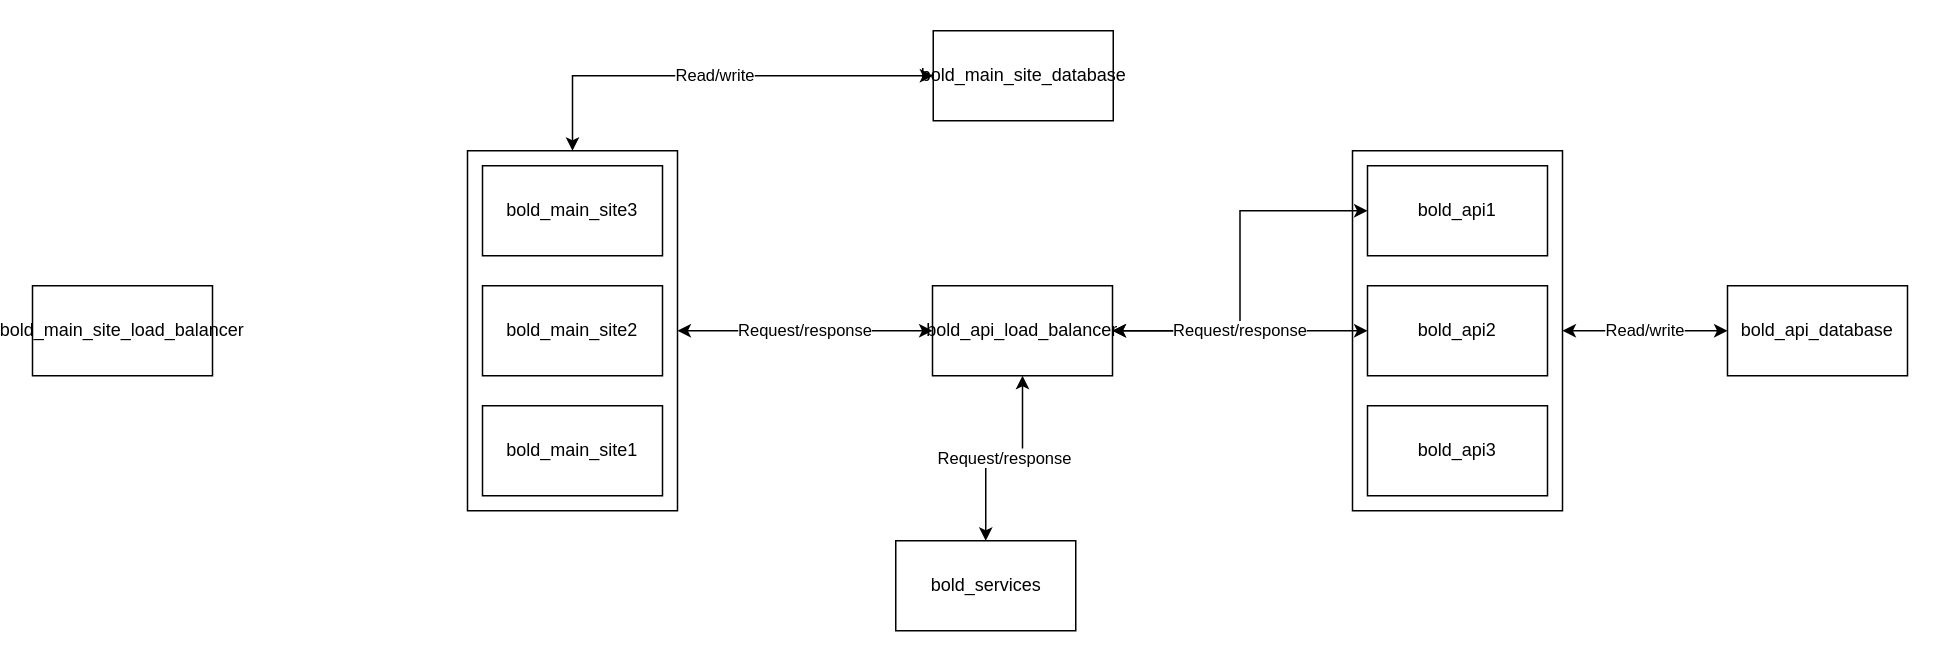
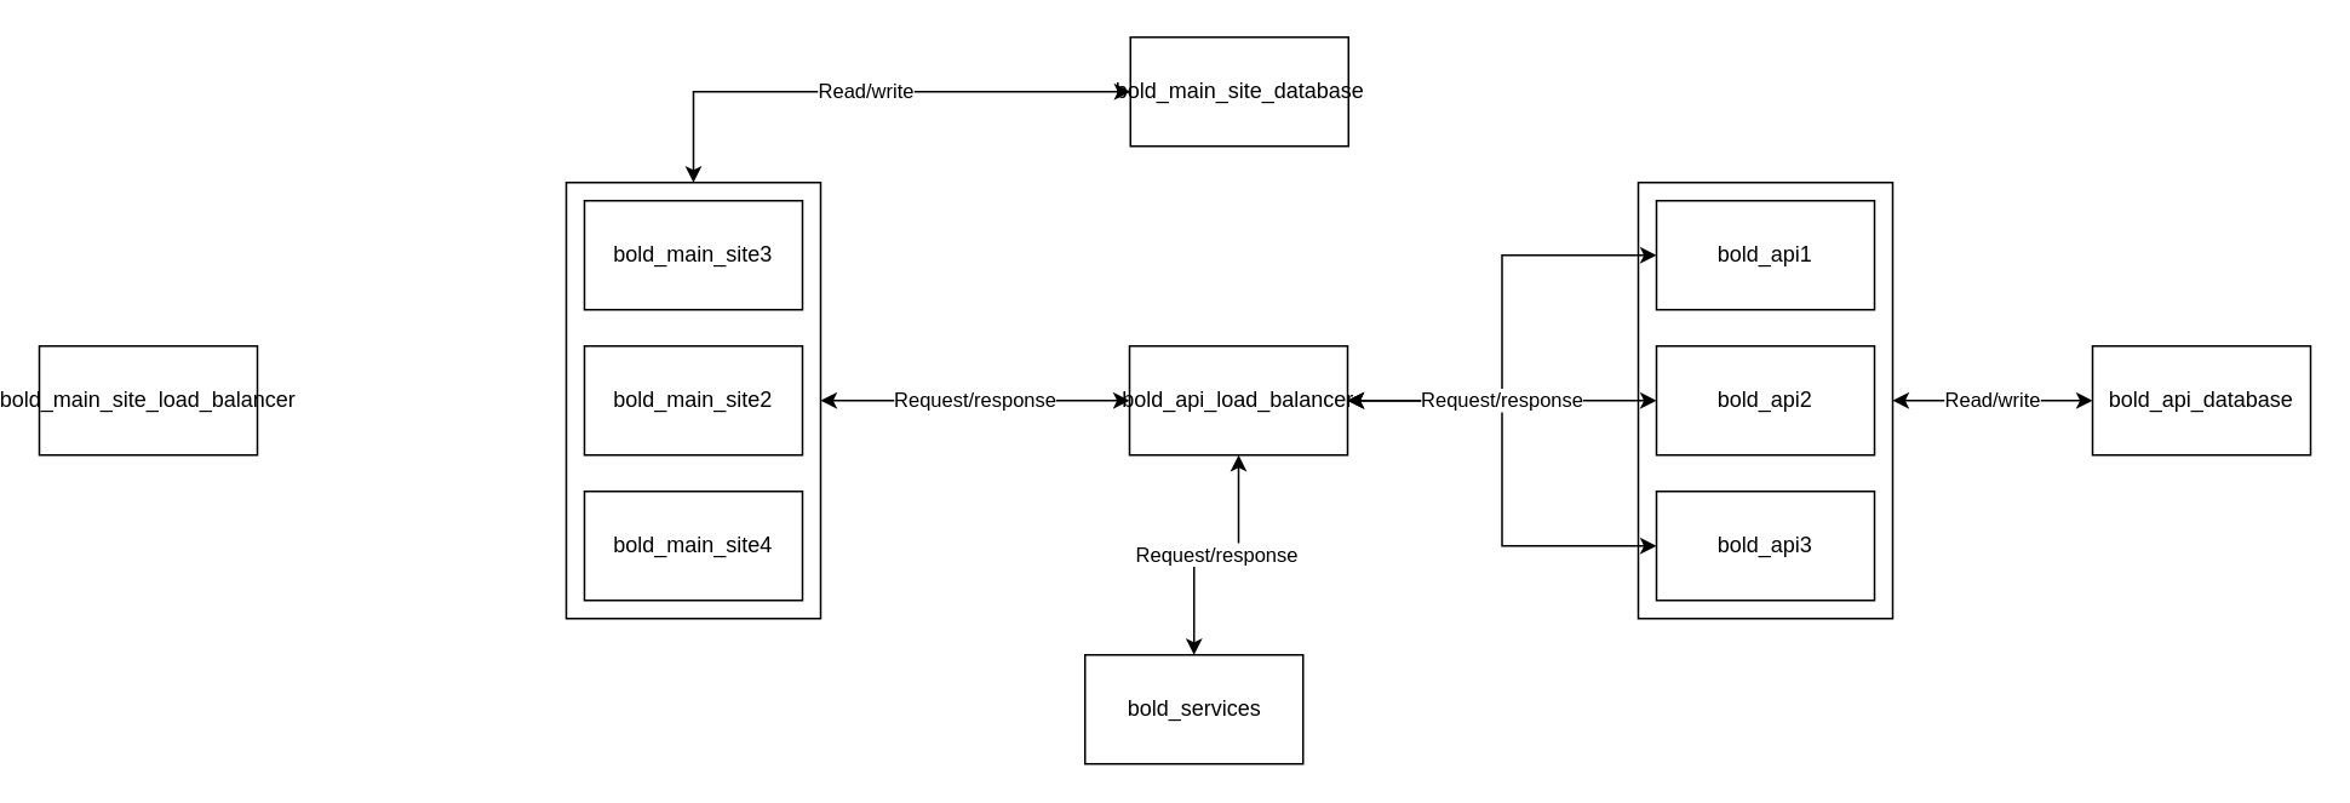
- <mxCell id="17" value="bold_main_site1" style="rounded=0;whiteSpace=wrap;html=1;" parent="1" vertex="1"><mxGeometry x="320" y="270" width="120" height="60" as="geometry" /></mxCell>
+ <mxCell id="17" value="bold_main_site4" style="rounded=0;whiteSpace=wrap;html=1;" parent="1" vertex="1"><mxGeometry x="320" y="270" width="120" height="60" as="geometry" /></mxCell>
+ <mxCell id="11" style="edgeStyle=orthogonalEdgeStyle;rounded=0;orthogonalLoop=1;jettySize=auto;html=1;exitX=1;exitY=0.5;exitDx=0;exitDy=0;entryX=0;entryY=0.5;entryDx=0;entryDy=0;startArrow=classic;startFill=1;" parent="1" source="13" target="10" edge="1"><mxGeometry relative="1" as="geometry" /></mxCell>
